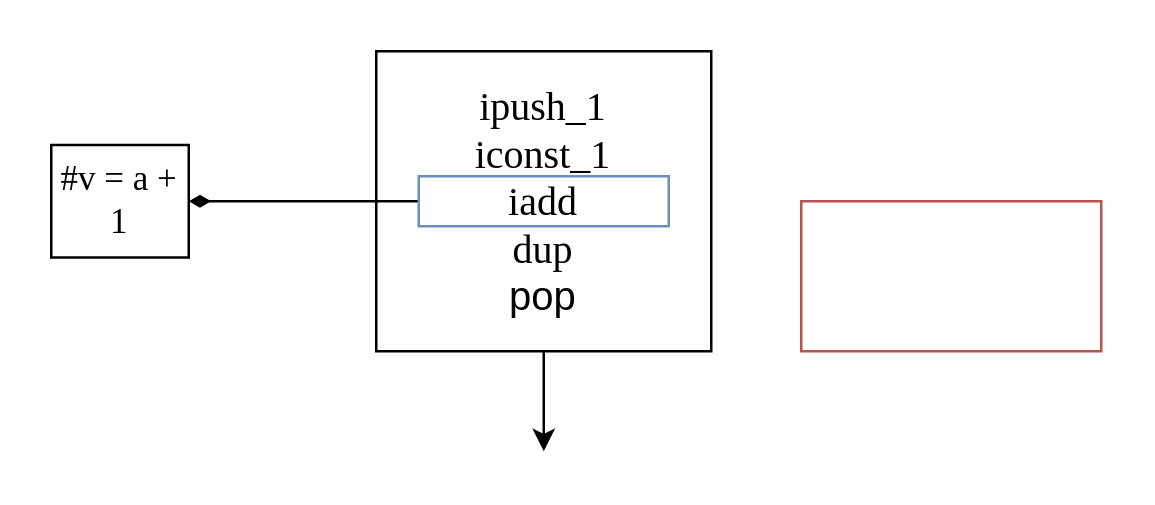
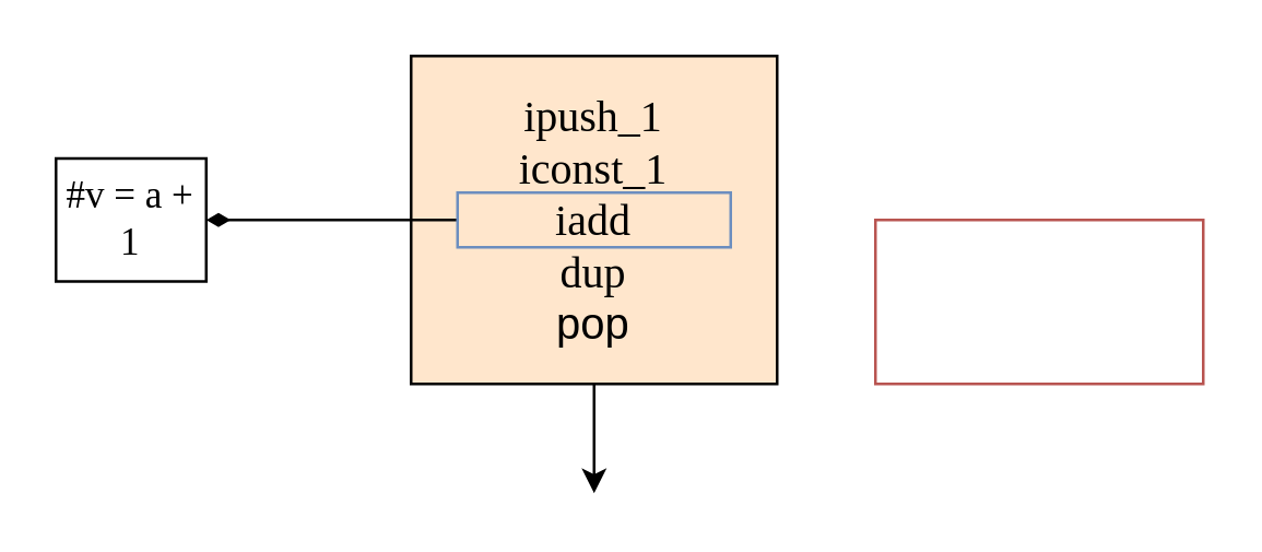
- <mxCell id="3" value="&lt;font size=&quot;3&quot;&gt;&lt;font face=&quot;Lucida Console&quot;&gt;ipush_1&lt;br&gt;iconst_1&lt;br&gt;iadd&lt;br&gt;dup&lt;br&gt;&lt;/font&gt;pop&lt;br&gt;&lt;/font&gt;" style="rounded=0;whiteSpace=wrap;html=1;" vertex="1" parent="1"><mxGeometry x="150" y="20" width="134" height="120" as="geometry" /></mxCell>
+ <mxCell id="3" value="&lt;font size=&quot;3&quot;&gt;&lt;font face=&quot;Lucida Console&quot;&gt;ipush_1&lt;br&gt;iconst_1&lt;br&gt;iadd&lt;br&gt;dup&lt;br&gt;&lt;/font&gt;pop&lt;br&gt;&lt;/font&gt;" style="rounded=0;whiteSpace=wrap;html=1;fillColor=#ffe6cc;" vertex="1" parent="1"><mxGeometry x="150" y="20" width="134" height="120" as="geometry" /></mxCell>
